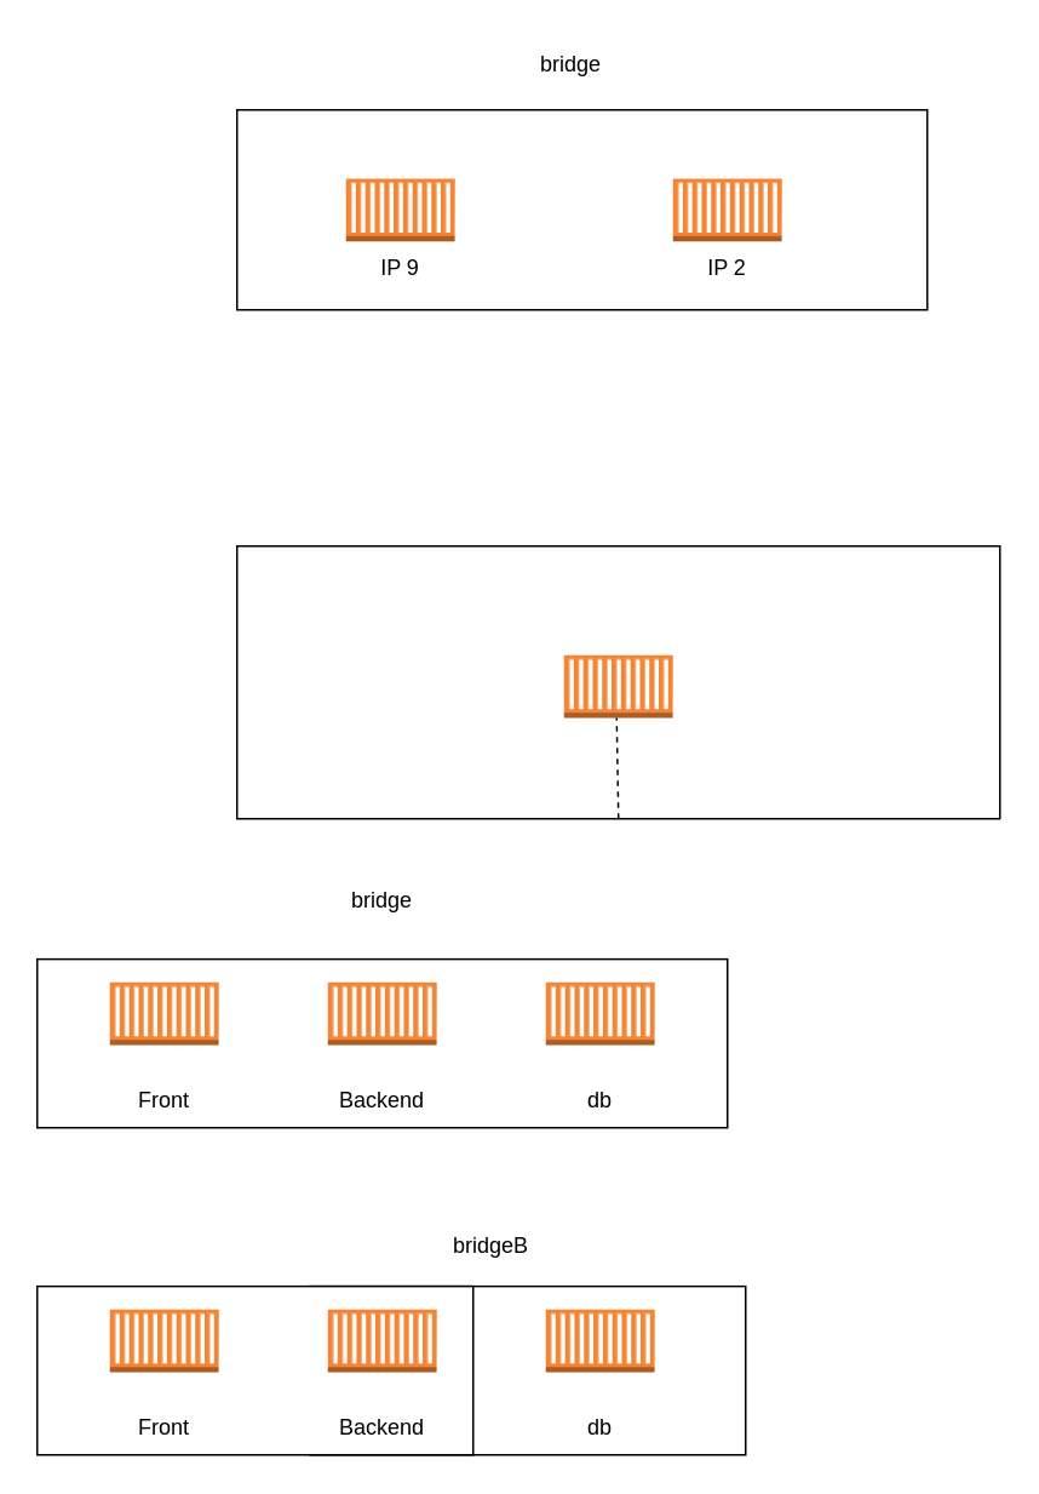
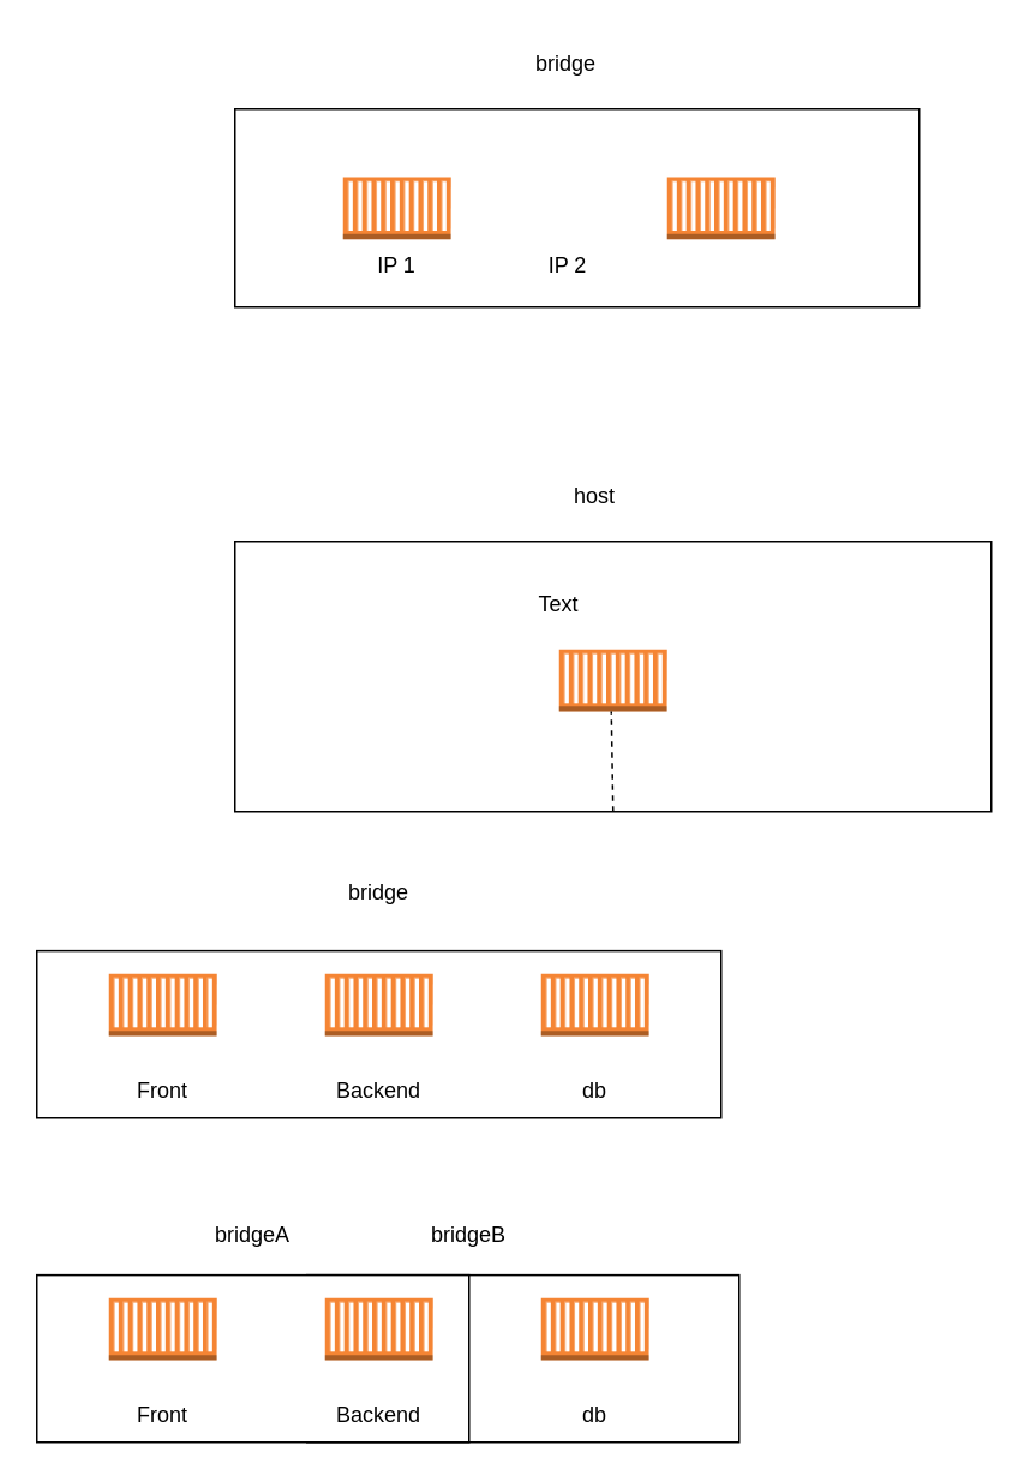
- <mxCell id="8" value="IP 9" style="text;html=1;strokeColor=none;fillColor=none;align=center;verticalAlign=middle;whiteSpace=wrap;rounded=0;" vertex="1" parent="1"><mxGeometry x="190" y="132.25" width="60" height="30" as="geometry" /></mxCell>
+ <mxCell id="8" value="IP 1" style="text;html=1;strokeColor=none;fillColor=none;align=center;verticalAlign=middle;whiteSpace=wrap;rounded=0;" vertex="1" parent="1"><mxGeometry x="190" y="132.25" width="60" height="30" as="geometry" /></mxCell>
- <mxCell id="9" value="IP 2" style="text;html=1;strokeColor=none;fillColor=none;align=center;verticalAlign=middle;whiteSpace=wrap;rounded=0;" vertex="1" parent="1"><mxGeometry x="370" y="132.25" width="60" height="30" as="geometry" /></mxCell>
+ <mxCell id="9" value="IP 2" style="text;html=1;strokeColor=none;fillColor=none;align=center;verticalAlign=middle;whiteSpace=wrap;rounded=0;" vertex="1" parent="1"><mxGeometry x="285" y="132.25" width="60" height="30" as="geometry" /></mxCell>
+ <mxCell id="13" value="host" style="text;html=1;strokeColor=none;fillColor=none;align=center;verticalAlign=middle;whiteSpace=wrap;rounded=0;" vertex="1" parent="1"><mxGeometry x="300" y="260" width="60" height="30" as="geometry" /></mxCell>
+ <mxCell id="15" value="Text" style="text;html=1;strokeColor=none;fillColor=none;align=center;verticalAlign=middle;whiteSpace=wrap;rounded=0;" vertex="1" parent="1"><mxGeometry x="280" y="320" width="60" height="30" as="geometry" /></mxCell>
+ <mxCell id="29" value="bridgeA" style="text;html=1;strokeColor=none;fillColor=none;align=center;verticalAlign=middle;whiteSpace=wrap;rounded=0;" vertex="1" parent="1"><mxGeometry x="110" y="670" width="60" height="30" as="geometry" /></mxCell>
- <mxCell id="30" value="bridgeB" style="text;html=1;strokeColor=none;fillColor=none;align=center;verticalAlign=middle;whiteSpace=wrap;rounded=0;" vertex="1" parent="1"><mxGeometry x="240" y="670" width="60" height="30" as="geometry" /></mxCell>
+ <mxCell id="30" value="bridgeB" style="text;html=1;strokeColor=none;fillColor=none;align=center;verticalAlign=middle;whiteSpace=wrap;rounded=0;" vertex="1" parent="1"><mxGeometry x="230" y="670" width="60" height="30" as="geometry" /></mxCell>
